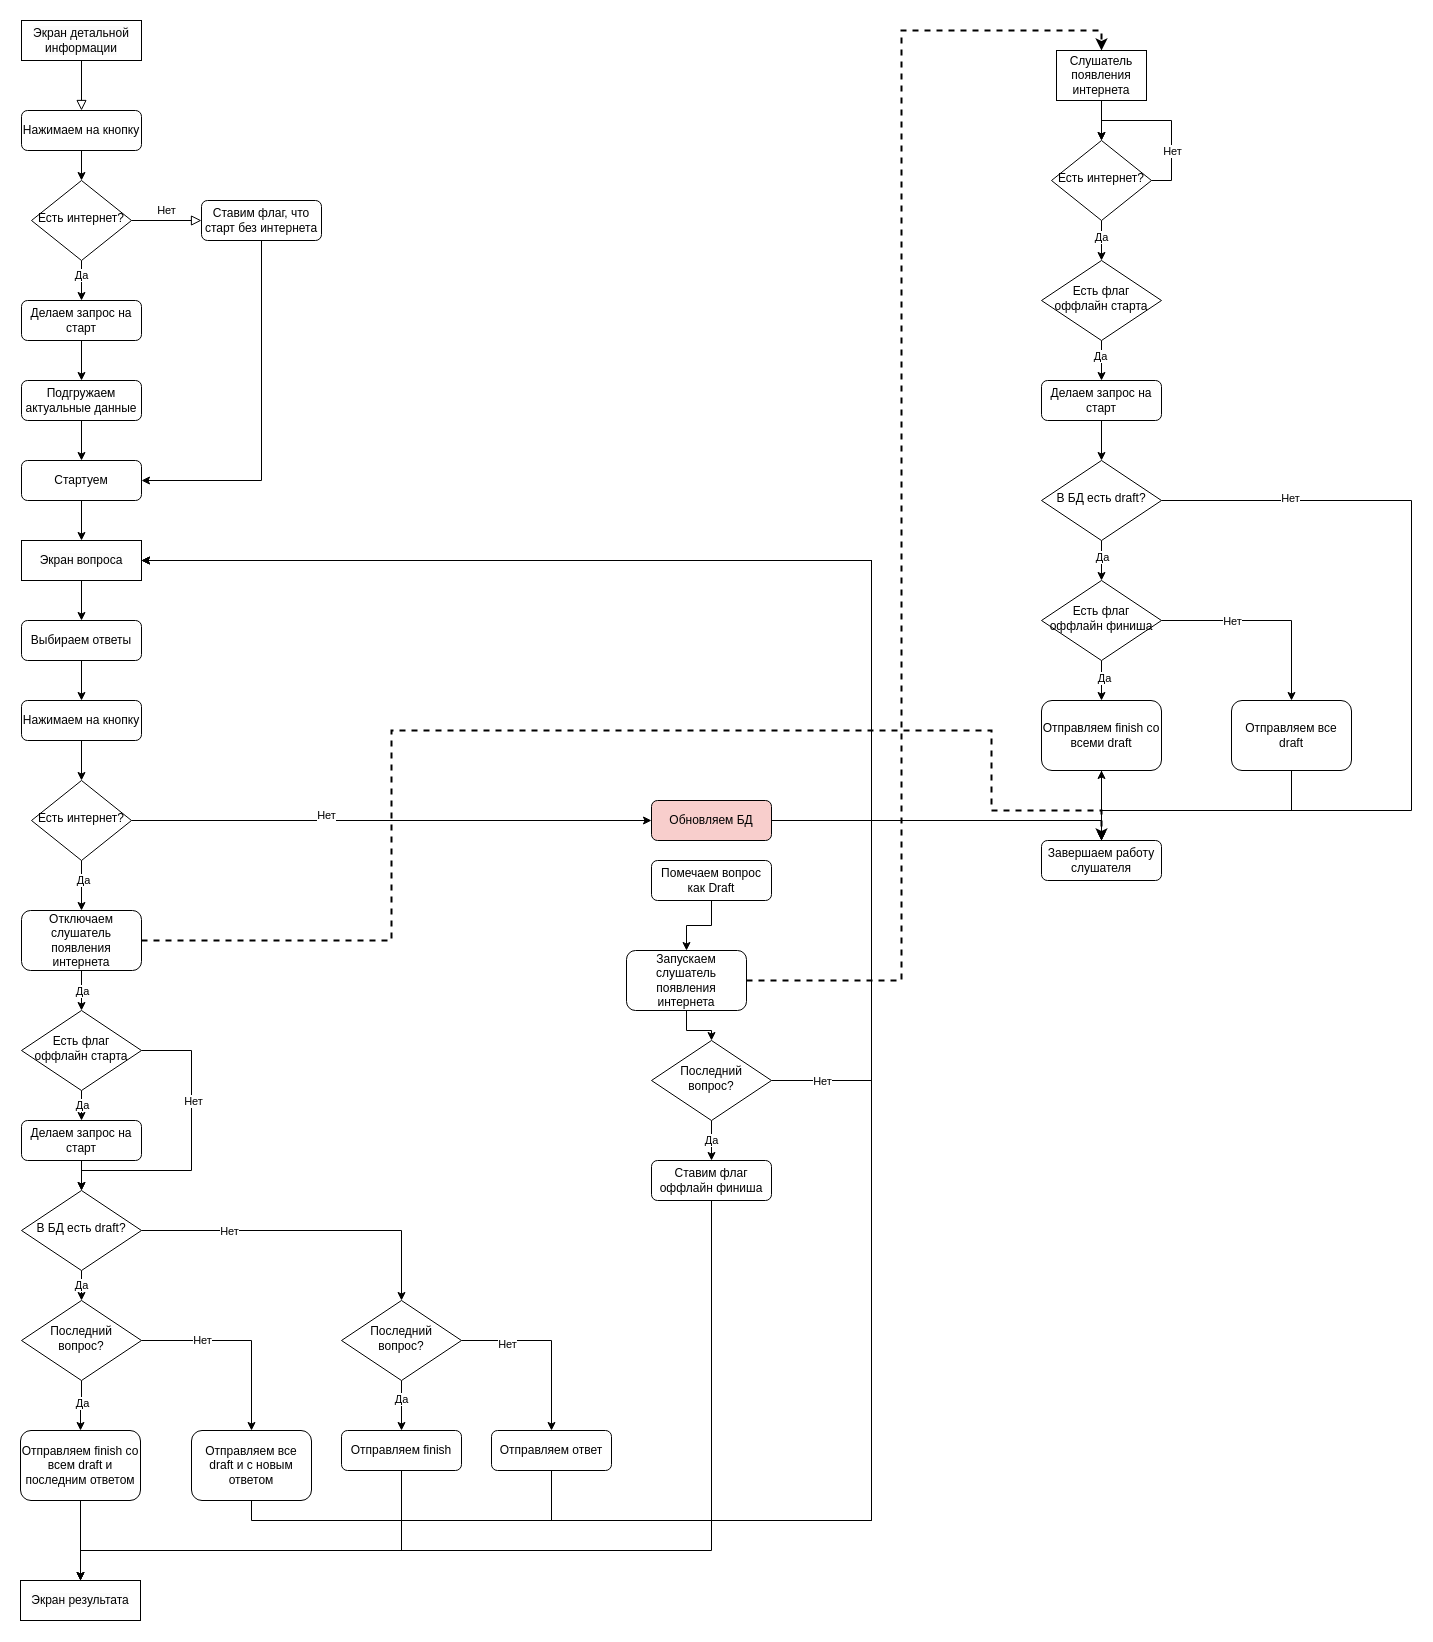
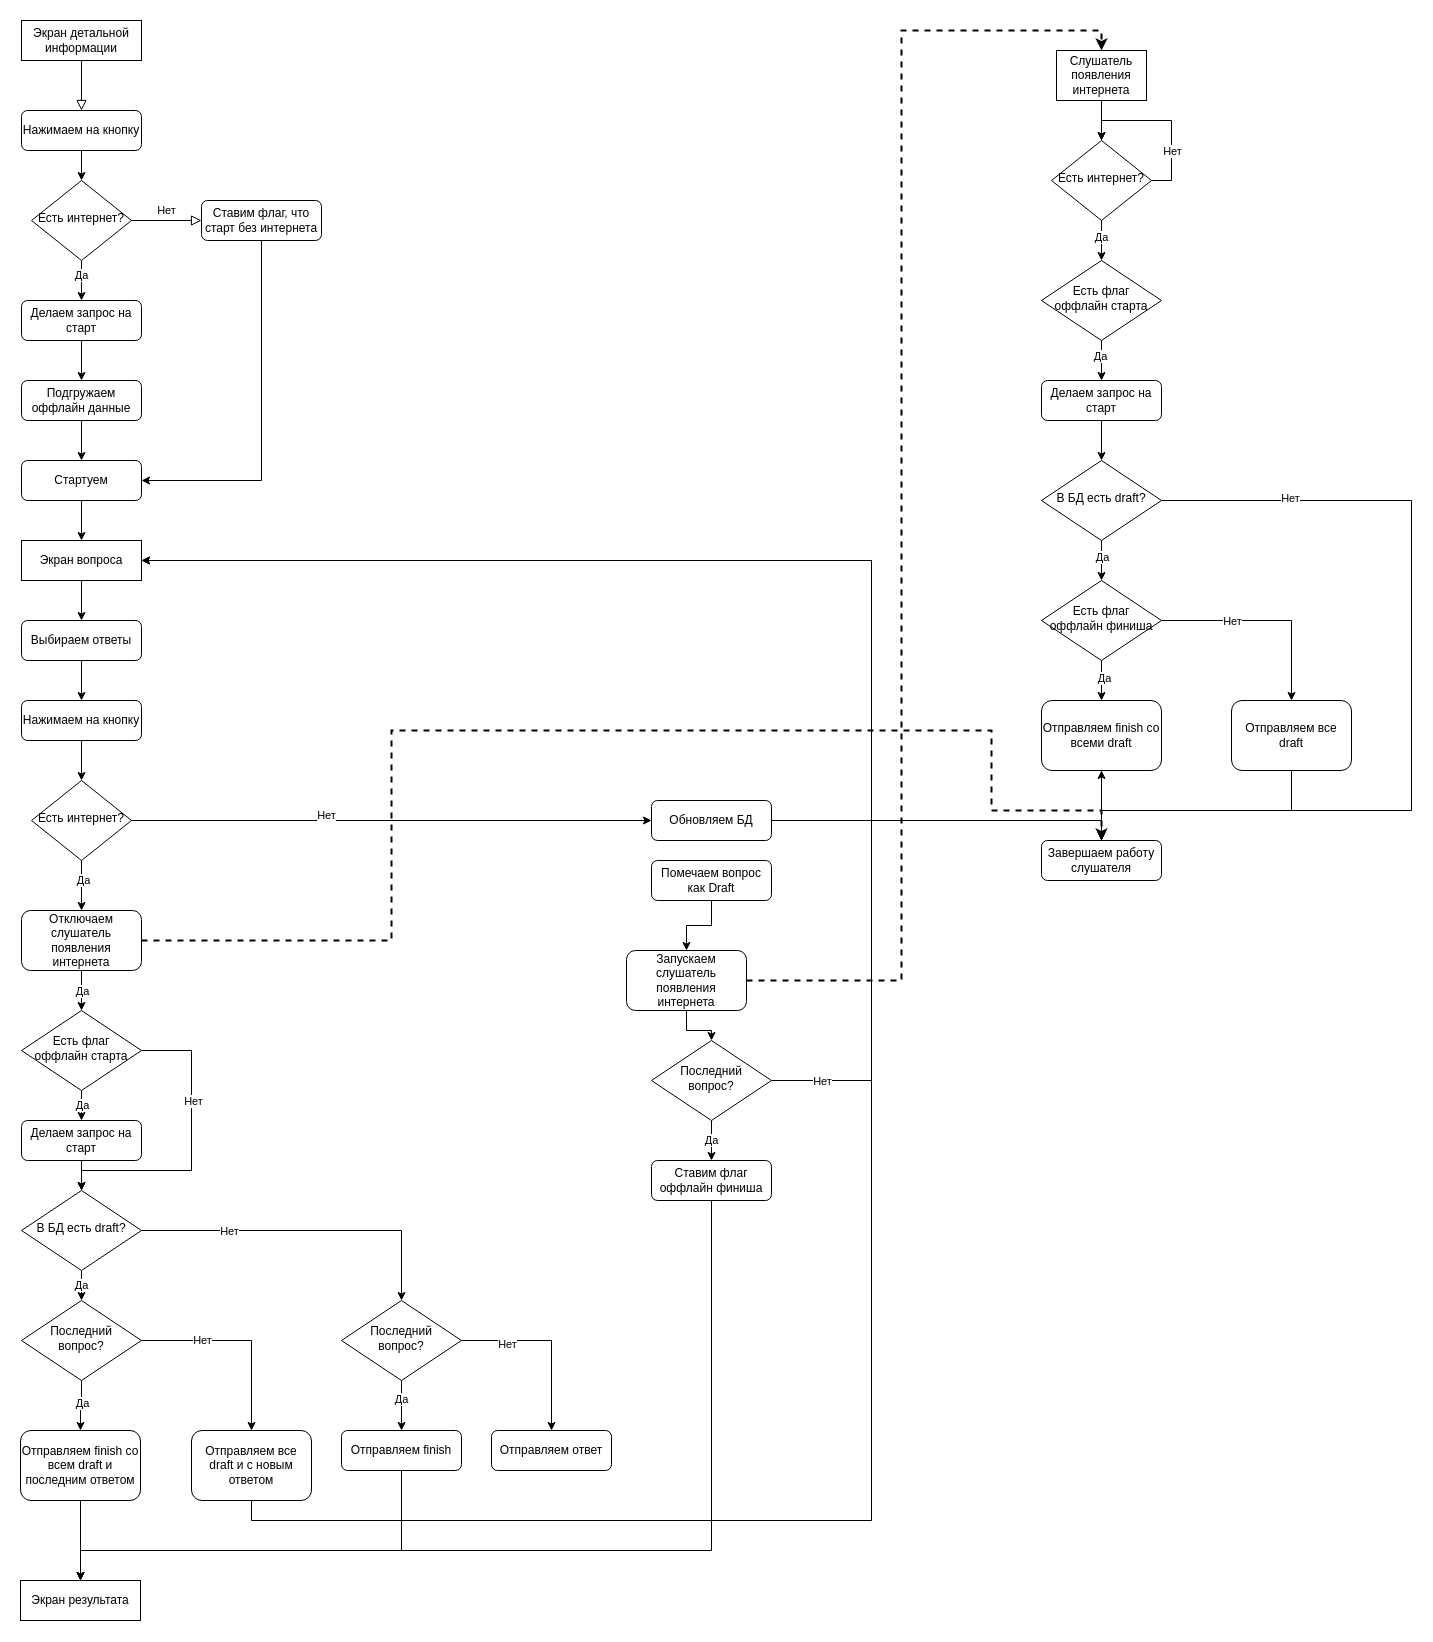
- <mxCell id="19" value="Подгружаем актуальные данные" style="rounded=1;whiteSpace=wrap;html=1;fontSize=12;glass=0;strokeWidth=1;shadow=0;" vertex="1" parent="1"><mxGeometry x="21" y="380" width="120" height="40" as="geometry" /></mxCell>
+ <mxCell id="19" value="Подгружаем оффлайн данные" style="rounded=1;whiteSpace=wrap;html=1;fontSize=12;glass=0;strokeWidth=1;shadow=0;" vertex="1" parent="1"><mxGeometry x="21" y="380" width="120" height="40" as="geometry" /></mxCell>
- <mxCell id="30" value="Обновляем БД" style="rounded=1;whiteSpace=wrap;html=1;fontSize=12;glass=0;strokeWidth=1;shadow=0;fillColor=#f8cecc;" vertex="1" parent="1"><mxGeometry x="651" y="800" width="120" height="40" as="geometry" /></mxCell>
+ <mxCell id="30" value="Обновляем БД" style="rounded=1;whiteSpace=wrap;html=1;fontSize=12;glass=0;strokeWidth=1;shadow=0;" vertex="1" parent="1"><mxGeometry x="651" y="800" width="120" height="40" as="geometry" /></mxCell>
- <mxCell id="55" style="edgeStyle=orthogonalEdgeStyle;rounded=0;orthogonalLoop=1;jettySize=auto;html=1;exitX=0.5;exitY=1;exitDx=0;exitDy=0;entryX=1;entryY=0.5;entryDx=0;entryDy=0;" edge="1" parent="1" source="56" target="15"><mxGeometry relative="1" as="geometry"><mxPoint x="421" y="890" as="targetPoint" /><Array as="points"><mxPoint x="551" y="1520" /><mxPoint x="871" y="1520" /><mxPoint x="871" y="560" /></Array></mxGeometry></mxCell>
